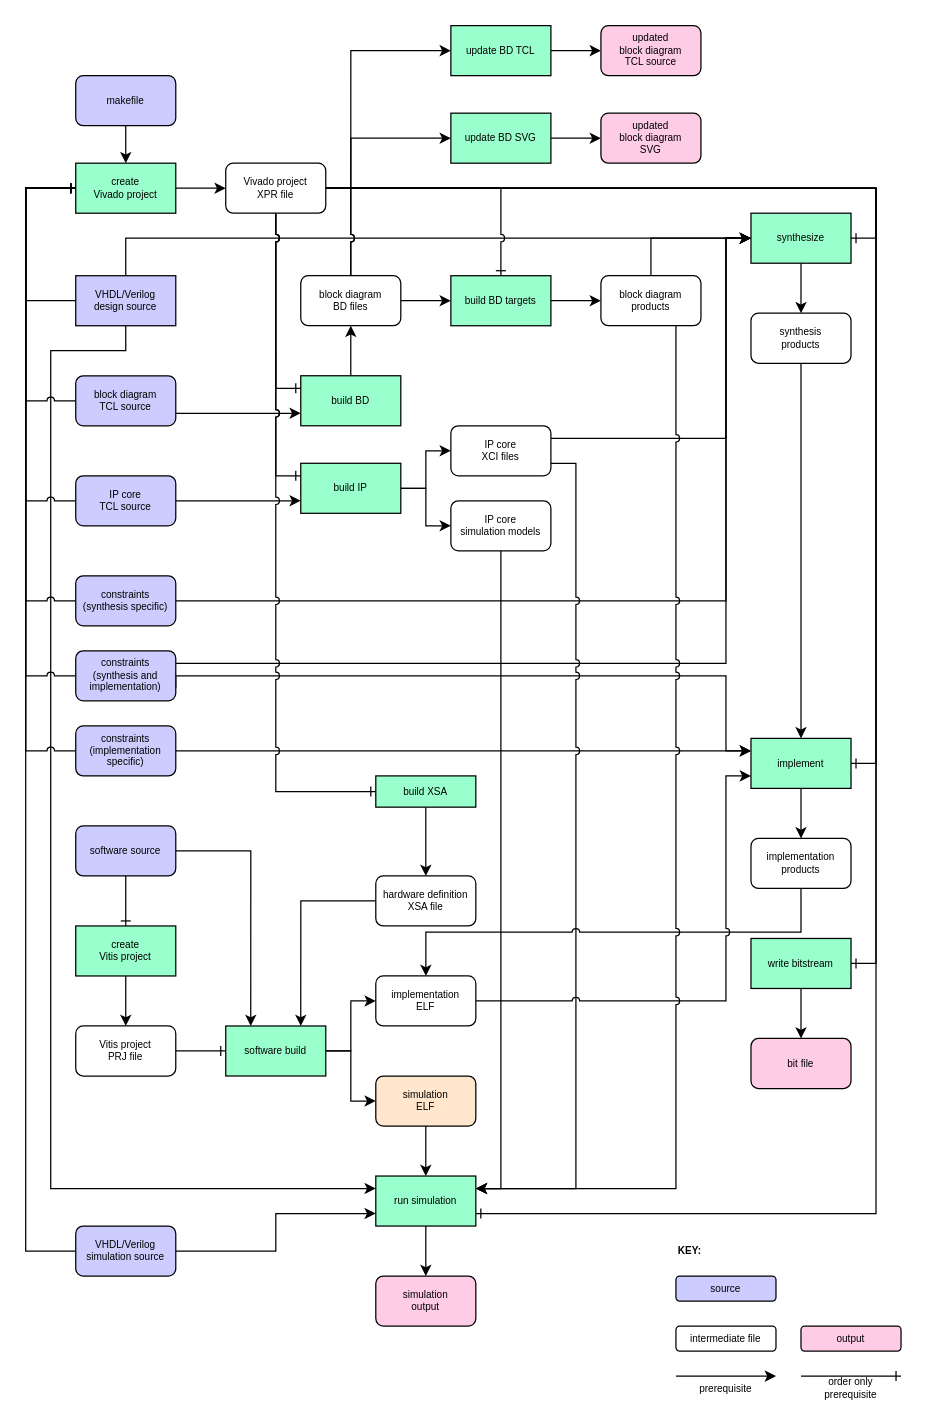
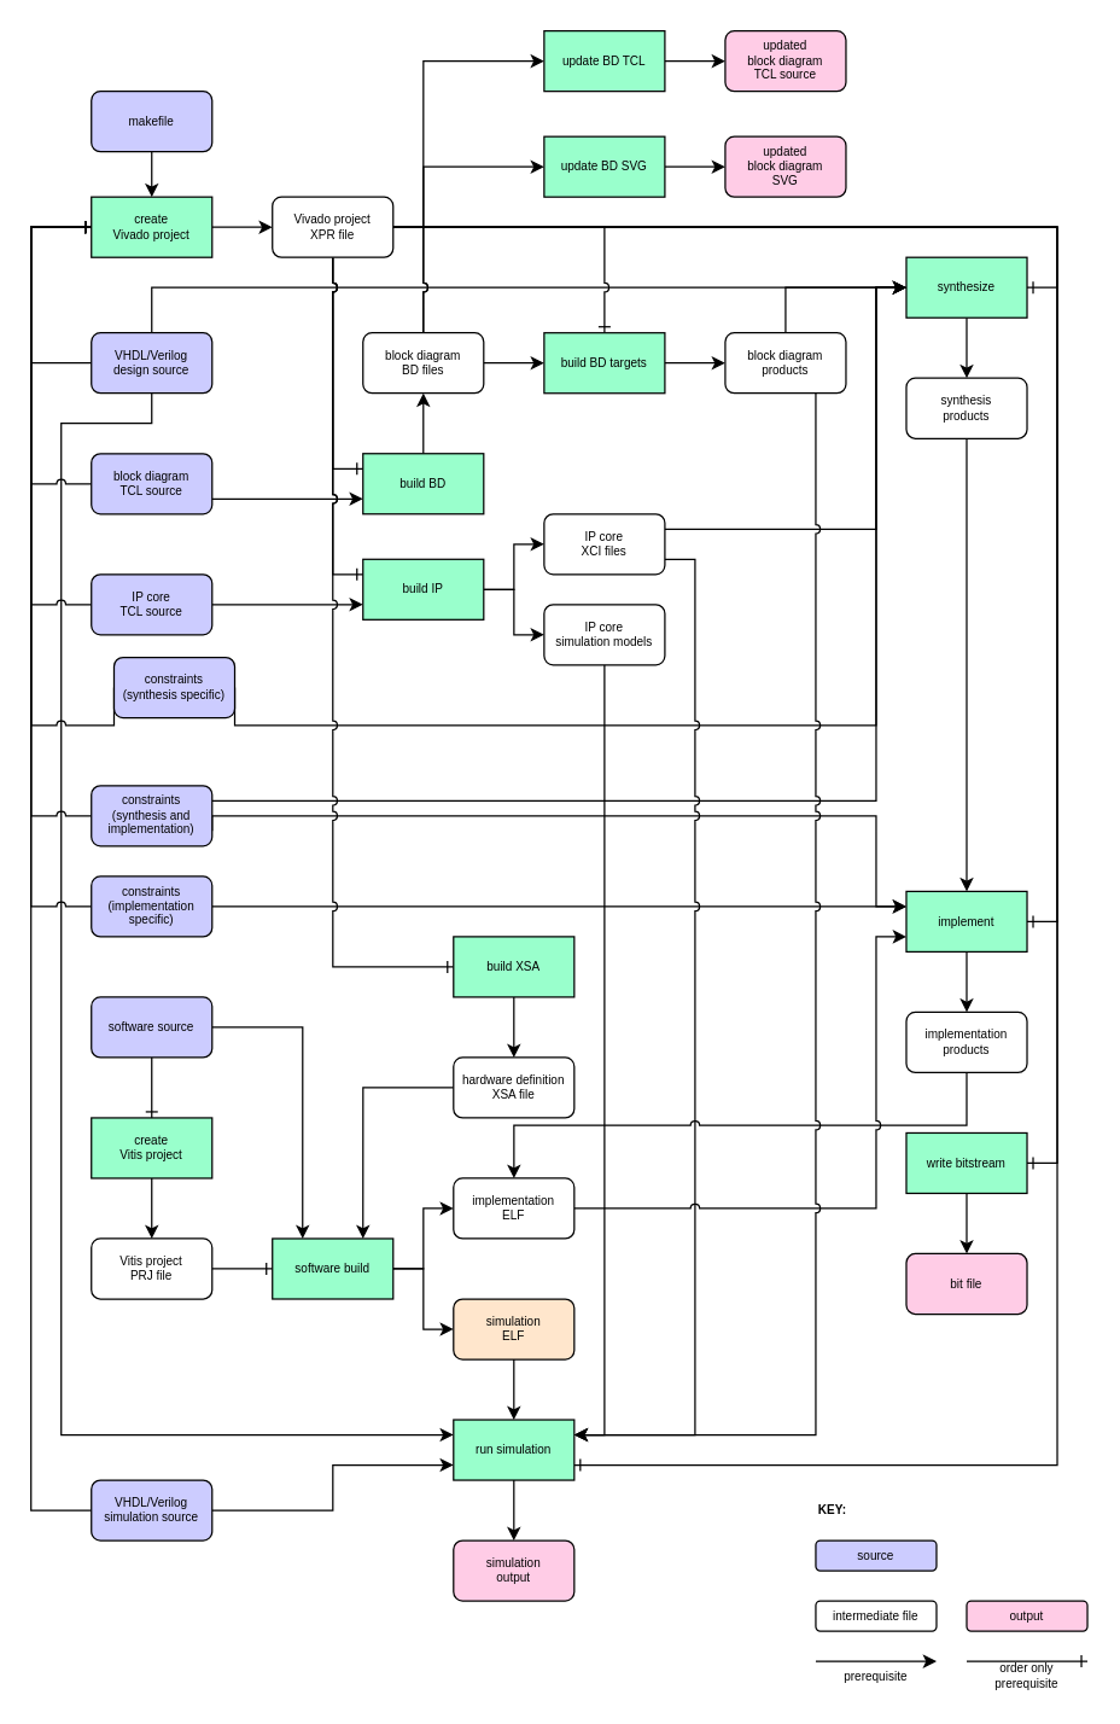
- <mxCell id="5" value="VHDL/Verilog&lt;br&gt;design source" style="whiteSpace=wrap;html=1;fontSize=8;fillColor=#CCCCFF;rounded=0;" parent="1" vertex="1"><mxGeometry x="60" y="220" width="80" height="40" as="geometry" /></mxCell>
+ <mxCell id="5" value="VHDL/Verilog&lt;br&gt;design source" style="rounded=1;whiteSpace=wrap;html=1;fontSize=8;fillColor=#CCCCFF;" parent="1" vertex="1"><mxGeometry x="60" y="220" width="80" height="40" as="geometry" /></mxCell>
- <mxCell id="14" value="constraints&lt;br&gt;(synthesis specific)" style="rounded=1;whiteSpace=wrap;html=1;fontSize=8;fillColor=#CCCCFF;" parent="1" vertex="1"><mxGeometry x="60" y="460" width="80" height="40" as="geometry" /></mxCell>
+ <mxCell id="14" value="constraints&lt;br&gt;(synthesis specific)" style="rounded=1;whiteSpace=wrap;html=1;fontSize=8;fillColor=#CCCCFF;" parent="1" vertex="1"><mxGeometry x="75" y="435" width="80" height="40" as="geometry" /></mxCell>
- <mxCell id="72" value="build XSA" style="rounded=0;whiteSpace=wrap;html=1;fontSize=8;fillColor=#99FFCC;" parent="1" vertex="1"><mxGeometry x="299.96" y="620" width="80" height="25" as="geometry" /></mxCell>
+ <mxCell id="72" value="build XSA" style="rounded=0;whiteSpace=wrap;html=1;fontSize=8;fillColor=#99FFCC;" parent="1" vertex="1"><mxGeometry x="299.96" y="620" width="80" height="40" as="geometry" /></mxCell>
